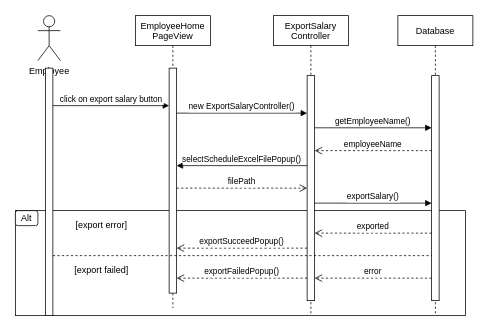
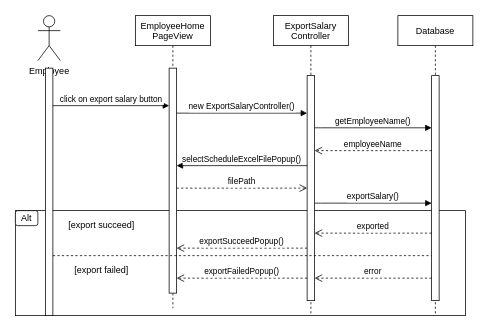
- <mxCell id="24" value="[export error]" style="text;html=1;strokeColor=none;fillColor=none;align=center;verticalAlign=middle;whiteSpace=wrap;rounded=0;" vertex="1" parent="1"><mxGeometry x="80" y="290" width="110" height="20" as="geometry" /></mxCell>
+ <mxCell id="24" value="[export succeed]" style="text;html=1;strokeColor=none;fillColor=none;align=center;verticalAlign=middle;whiteSpace=wrap;rounded=0;" vertex="1" parent="1"><mxGeometry x="80" y="290" width="110" height="20" as="geometry" /></mxCell>
